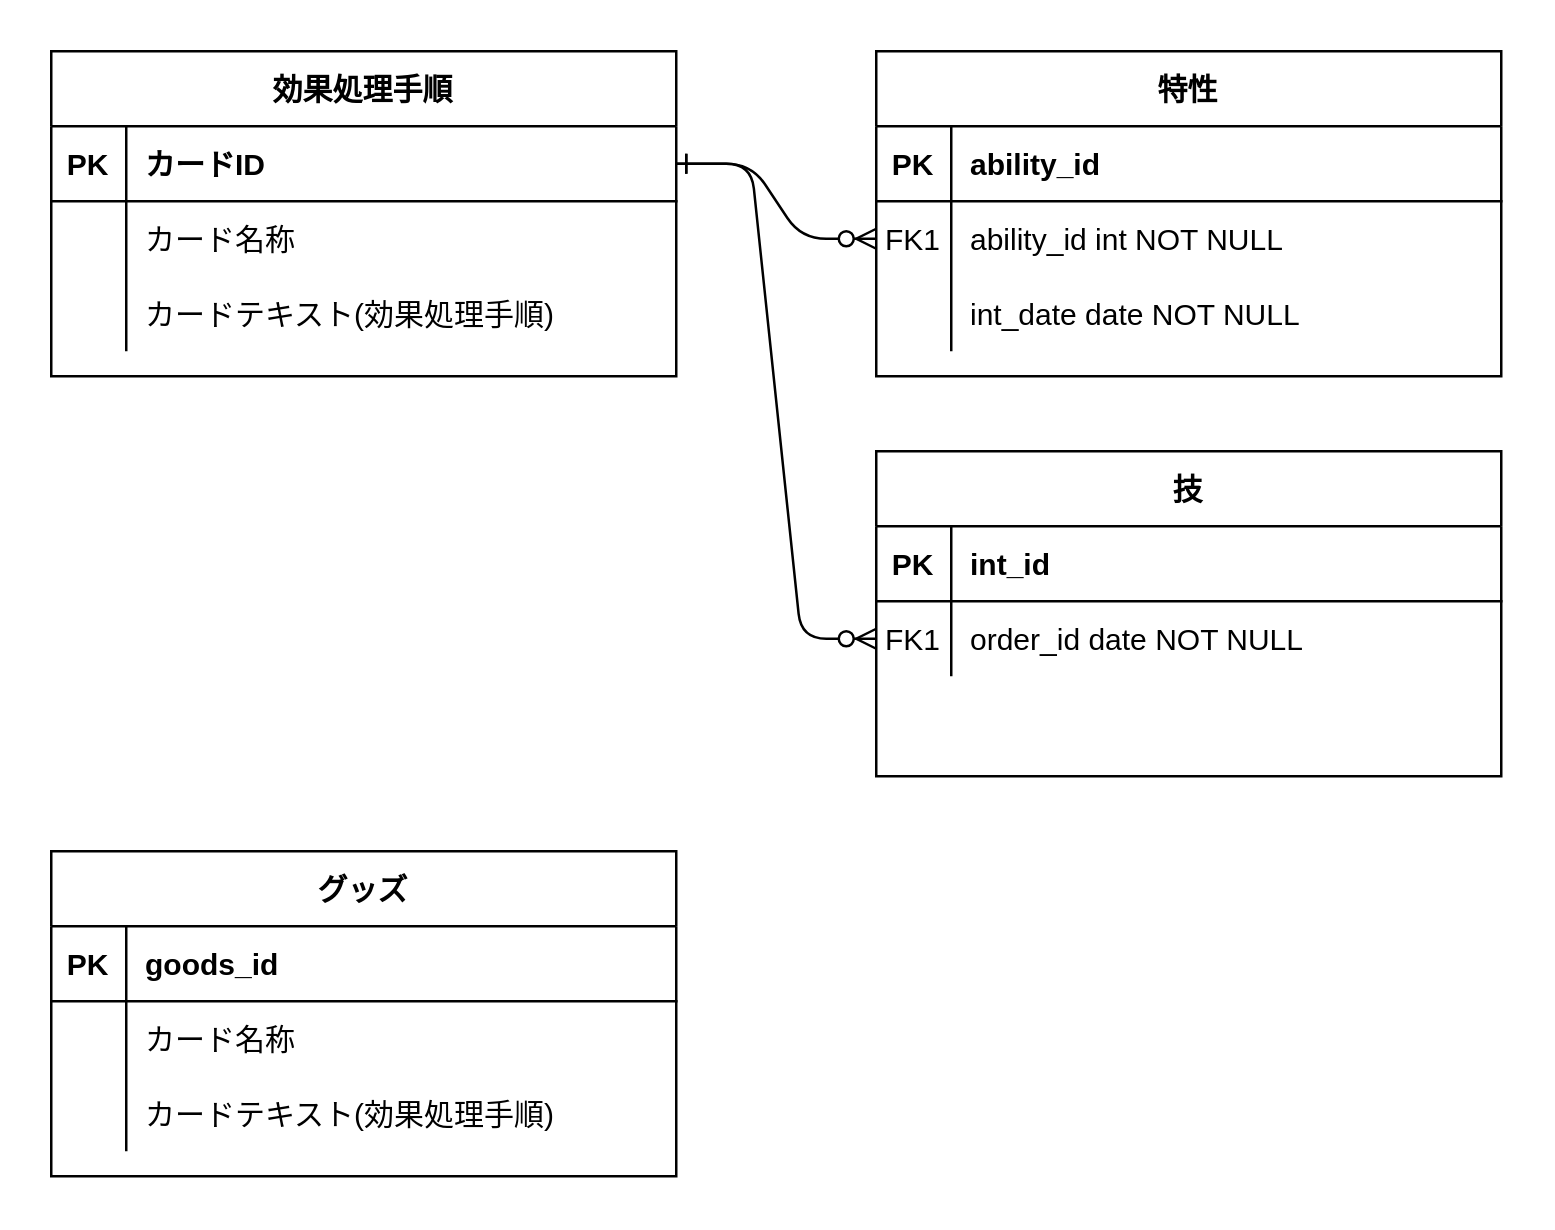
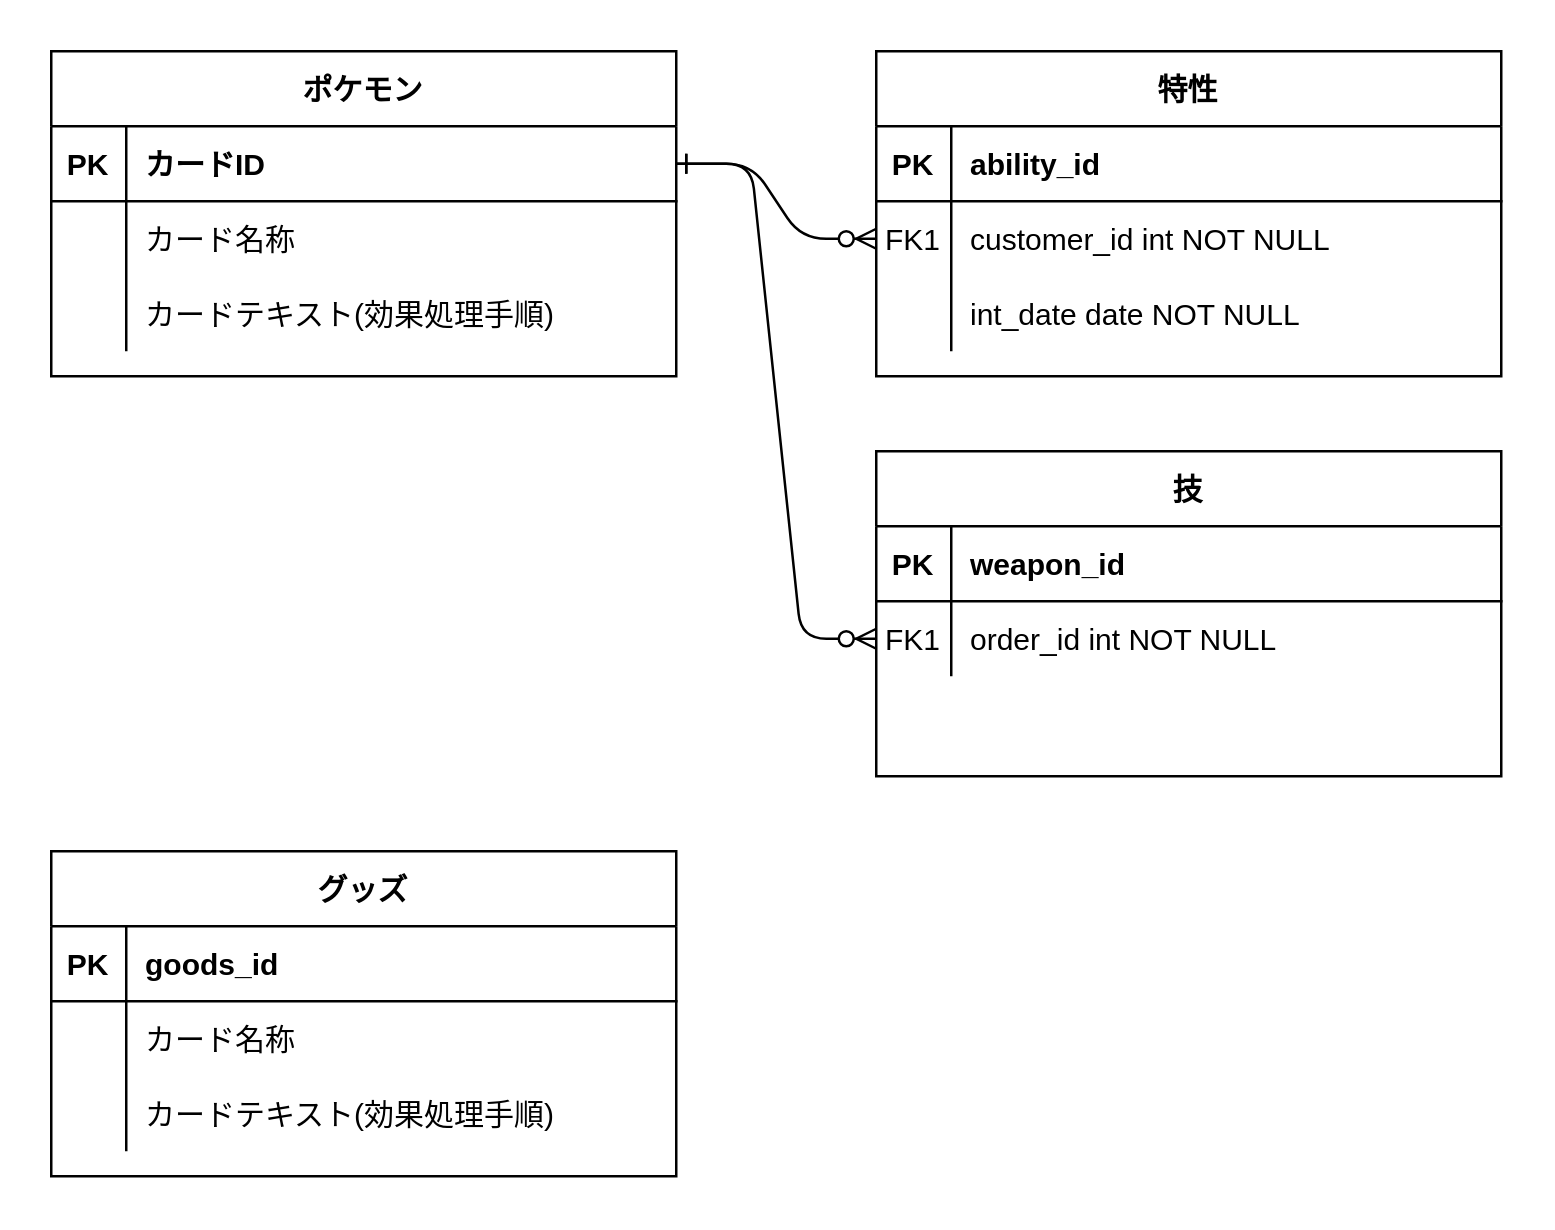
- <mxCell id="22" value="効果処理手順" style="shape=table;startSize=30;container=1;collapsible=1;childLayout=tableLayout;fixedRows=1;rowLines=0;fontStyle=1;align=center;resizeLast=1;" parent="1" vertex="1"><mxGeometry x="20" y="20" width="250" height="130" as="geometry"><mxRectangle x="120" y="120" width="100" height="30" as="alternateBounds" /></mxGeometry></mxCell>
+ <mxCell id="22" value="ポケモン" style="shape=table;startSize=30;container=1;collapsible=1;childLayout=tableLayout;fixedRows=1;rowLines=0;fontStyle=1;align=center;resizeLast=1;" parent="1" vertex="1"><mxGeometry x="20" y="20" width="250" height="130" as="geometry"><mxRectangle x="120" y="120" width="100" height="30" as="alternateBounds" /></mxGeometry></mxCell>
- <mxCell id="9" value="ability_id int NOT NULL" style="shape=partialRectangle;overflow=hidden;connectable=0;fillColor=none;top=0;left=0;bottom=0;right=0;align=left;spacingLeft=6;" parent="7" vertex="1"><mxGeometry x="30" width="220" height="30" as="geometry"><mxRectangle width="220" height="30" as="alternateBounds" /></mxGeometry></mxCell>
+ <mxCell id="9" value="customer_id int NOT NULL" style="shape=partialRectangle;overflow=hidden;connectable=0;fillColor=none;top=0;left=0;bottom=0;right=0;align=left;spacingLeft=6;" parent="7" vertex="1"><mxGeometry x="30" width="220" height="30" as="geometry"><mxRectangle width="220" height="30" as="alternateBounds" /></mxGeometry></mxCell>
- <mxCell id="16" value="int_id" style="shape=partialRectangle;overflow=hidden;connectable=0;fillColor=none;top=0;left=0;bottom=0;right=0;align=left;spacingLeft=6;fontStyle=1;" parent="14" vertex="1"><mxGeometry x="30" width="220" height="30" as="geometry"><mxRectangle width="220" height="30" as="alternateBounds" /></mxGeometry></mxCell>
+ <mxCell id="16" value="weapon_id" style="shape=partialRectangle;overflow=hidden;connectable=0;fillColor=none;top=0;left=0;bottom=0;right=0;align=left;spacingLeft=6;fontStyle=1;" parent="14" vertex="1"><mxGeometry x="30" width="220" height="30" as="geometry"><mxRectangle width="220" height="30" as="alternateBounds" /></mxGeometry></mxCell>
- <mxCell id="19" value="order_id date NOT NULL" style="shape=partialRectangle;overflow=hidden;connectable=0;fillColor=none;top=0;left=0;bottom=0;right=0;align=left;spacingLeft=6;" parent="17" vertex="1"><mxGeometry x="30" width="220" height="30" as="geometry"><mxRectangle width="220" height="30" as="alternateBounds" /></mxGeometry></mxCell>
+ <mxCell id="19" value="order_id int NOT NULL" style="shape=partialRectangle;overflow=hidden;connectable=0;fillColor=none;top=0;left=0;bottom=0;right=0;align=left;spacingLeft=6;" parent="17" vertex="1"><mxGeometry x="30" width="220" height="30" as="geometry"><mxRectangle width="220" height="30" as="alternateBounds" /></mxGeometry></mxCell>
